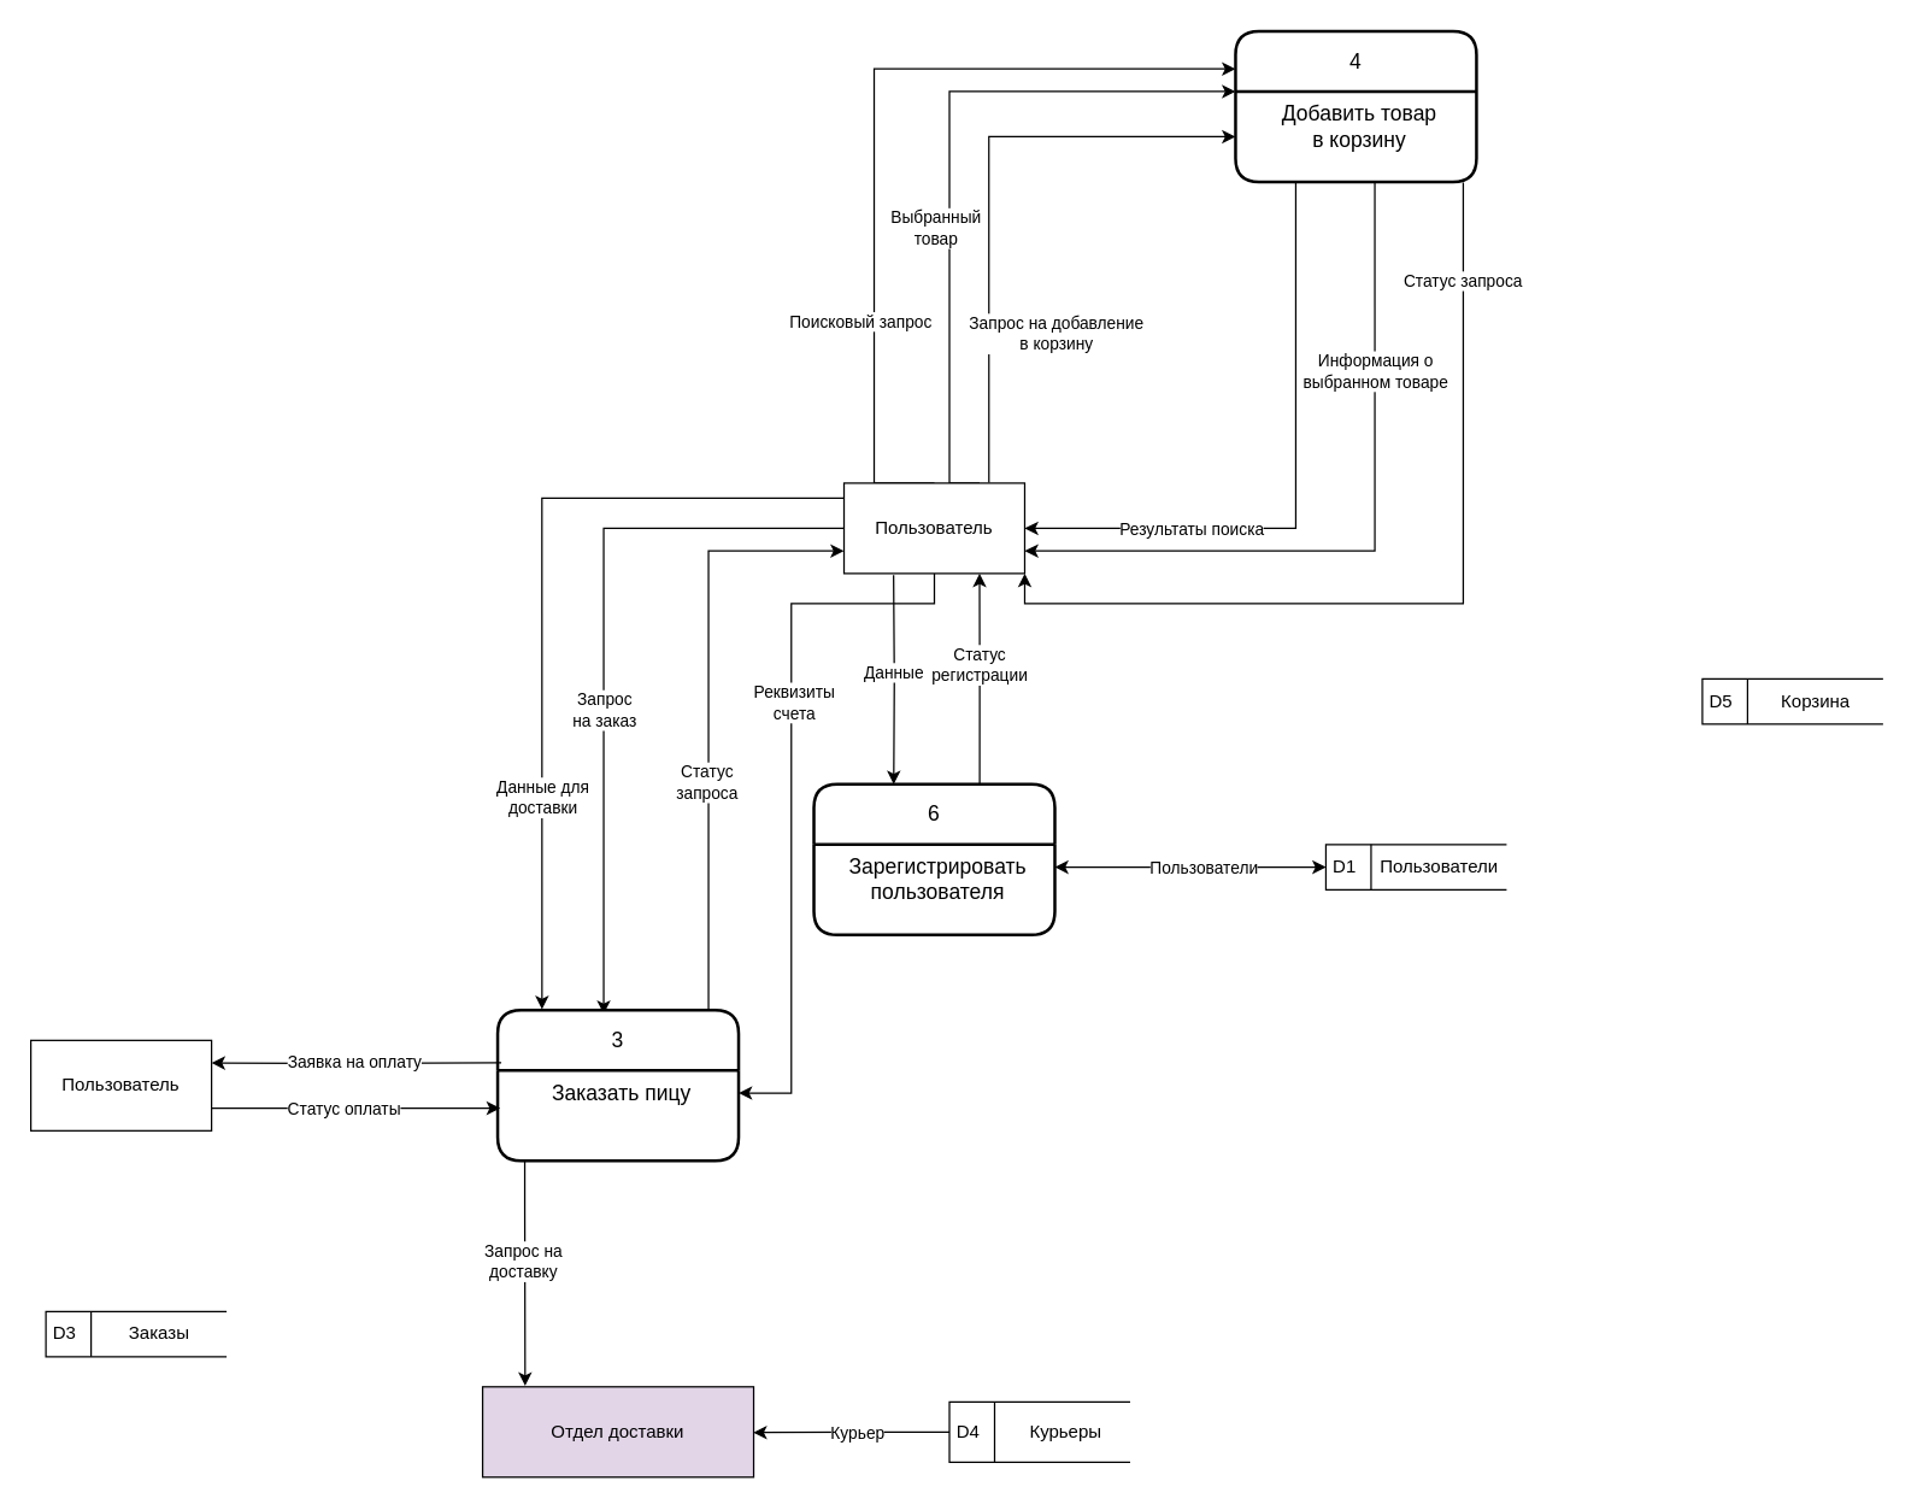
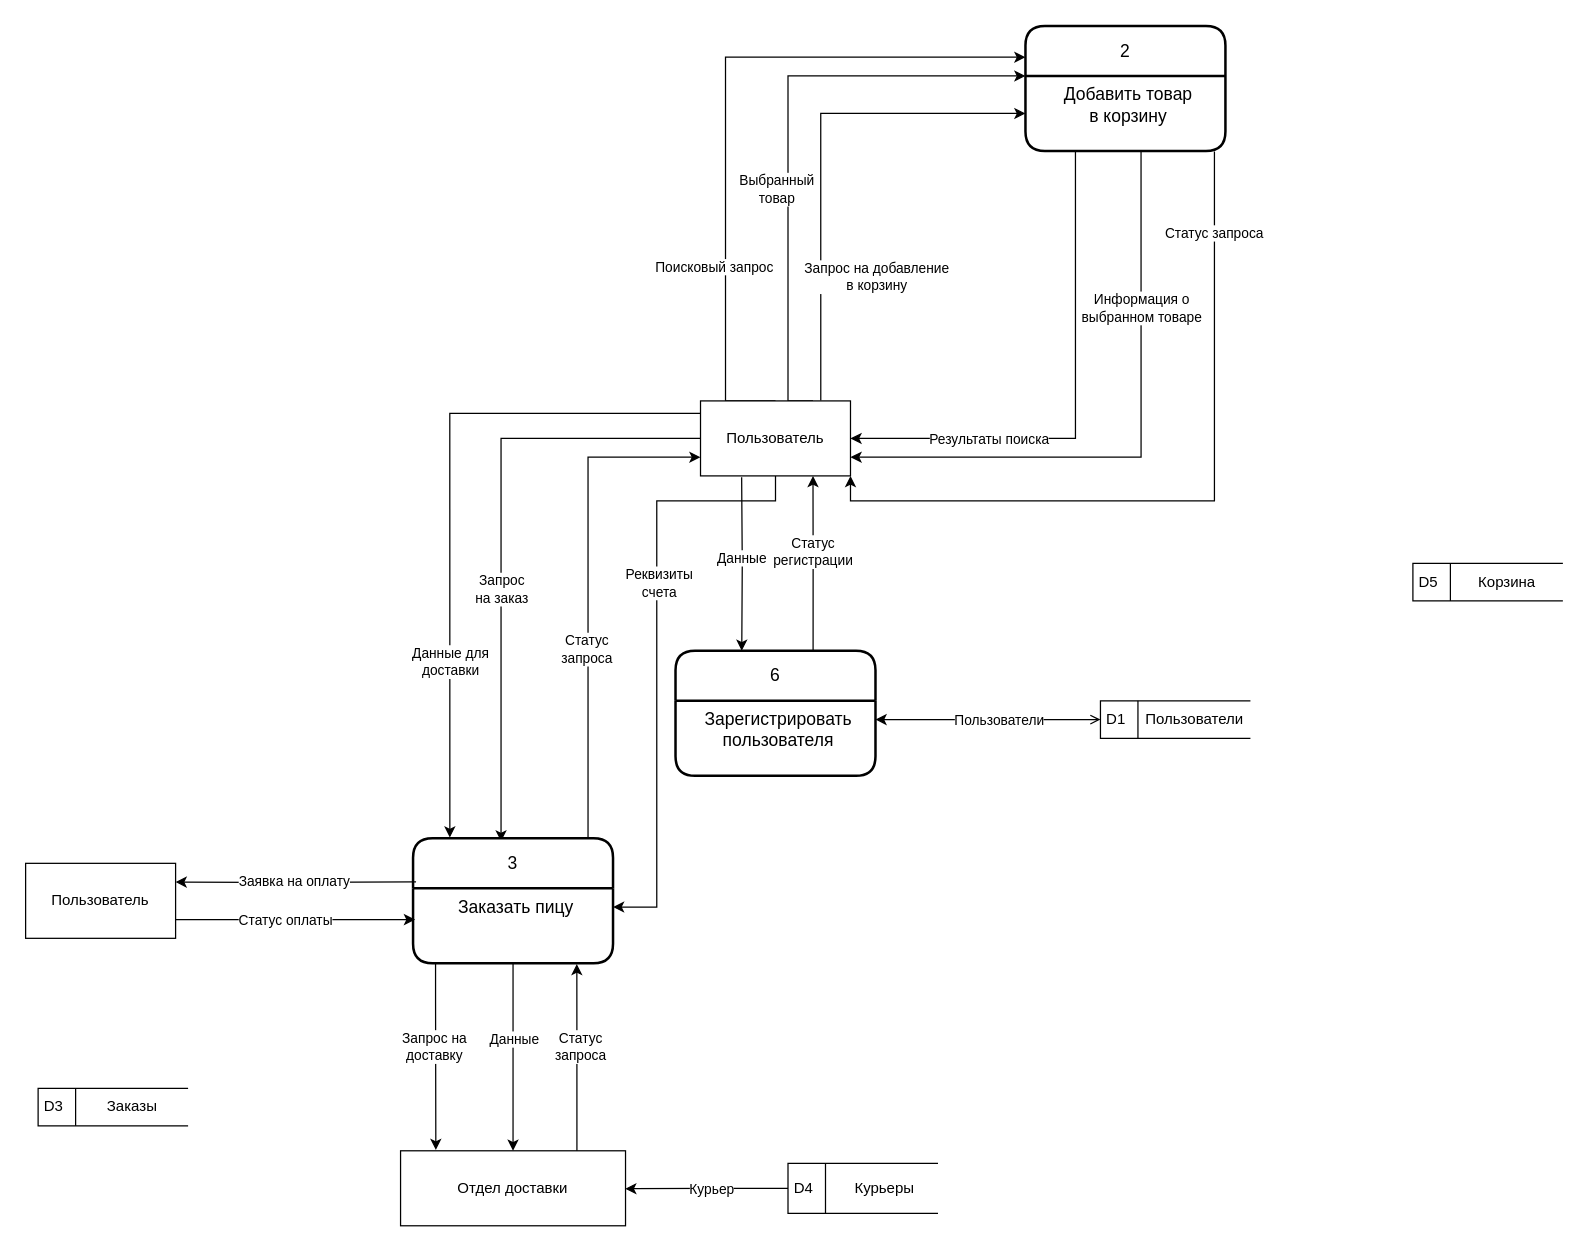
- <mxCell id="35" value="4" style="swimlane;childLayout=stackLayout;horizontal=1;startSize=40;horizontalStack=0;rounded=1;fontSize=14;fontStyle=0;strokeWidth=2;resizeParent=0;resizeLast=1;shadow=0;dashed=0;align=center;arcSize=13;whiteSpace=wrap;html=1;" parent="1" vertex="1"><mxGeometry x="820" y="20" width="160" height="100" as="geometry" /></mxCell>
+ <mxCell id="35" value="2" style="swimlane;childLayout=stackLayout;horizontal=1;startSize=40;horizontalStack=0;rounded=1;fontSize=14;fontStyle=0;strokeWidth=2;resizeParent=0;resizeLast=1;shadow=0;dashed=0;align=center;arcSize=13;whiteSpace=wrap;html=1;" parent="1" vertex="1"><mxGeometry x="820" y="20" width="160" height="100" as="geometry" /></mxCell>
- <mxCell id="22" style="edgeStyle=orthogonalEdgeStyle;rounded=0;orthogonalLoop=1;jettySize=auto;html=1;entryX=0;entryY=0.5;entryDx=0;entryDy=0;exitX=1;exitY=0.25;exitDx=0;exitDy=0;startArrow=classic;startFill=1;" parent="1" source="5" target="20" edge="1"><mxGeometry relative="1" as="geometry" /></mxCell>
+ <mxCell id="22" style="edgeStyle=orthogonalEdgeStyle;rounded=0;orthogonalLoop=1;jettySize=auto;html=1;entryX=0;entryY=0.5;entryDx=0;entryDy=0;exitX=1;exitY=0.25;exitDx=0;exitDy=0;startArrow=classic;startFill=1;endArrow=open;" parent="1" source="5" target="20" edge="1"><mxGeometry relative="1" as="geometry" /></mxCell>
+ <mxCell id="45" style="edgeStyle=orthogonalEdgeStyle;rounded=0;orthogonalLoop=1;jettySize=auto;html=1;entryX=0.5;entryY=0;entryDx=0;entryDy=0;" parent="1" source="26" target="44" edge="1"><mxGeometry relative="1" as="geometry" /></mxCell>
+ <mxCell id="46" value="Данные" style="edgeLabel;html=1;align=center;verticalAlign=middle;resizable=0;points=[];" parent="45" vertex="1" connectable="0"><mxGeometry x="-0.385" y="-2" relative="1" as="geometry"><mxPoint x="2" y="14" as="offset" /></mxGeometry></mxCell>
+ <mxCell id="49" style="edgeStyle=orthogonalEdgeStyle;rounded=0;orthogonalLoop=1;jettySize=auto;html=1;entryX=0.819;entryY=1.01;entryDx=0;entryDy=0;entryPerimeter=0;exitX=0.784;exitY=0;exitDx=0;exitDy=0;exitPerimeter=0;" parent="1" source="44" target="27" edge="1"><mxGeometry relative="1" as="geometry" /></mxCell>
+ <mxCell id="50" value="Статус&lt;div&gt;запроса&lt;/div&gt;" style="edgeLabel;html=1;align=center;verticalAlign=middle;resizable=0;points=[];" parent="49" vertex="1" connectable="0"><mxGeometry x="0.22" y="-2" relative="1" as="geometry"><mxPoint y="7" as="offset" /></mxGeometry></mxCell>
- <mxCell id="44" value="Отдел доставки" style="rounded=0;whiteSpace=wrap;html=1;fillColor=#e1d5e7;" parent="1" vertex="1"><mxGeometry x="320" y="920" width="180" height="60" as="geometry" /></mxCell>
+ <mxCell id="44" value="Отдел доставки" style="rounded=0;whiteSpace=wrap;html=1;" parent="1" vertex="1"><mxGeometry x="320" y="920" width="180" height="60" as="geometry" /></mxCell>
